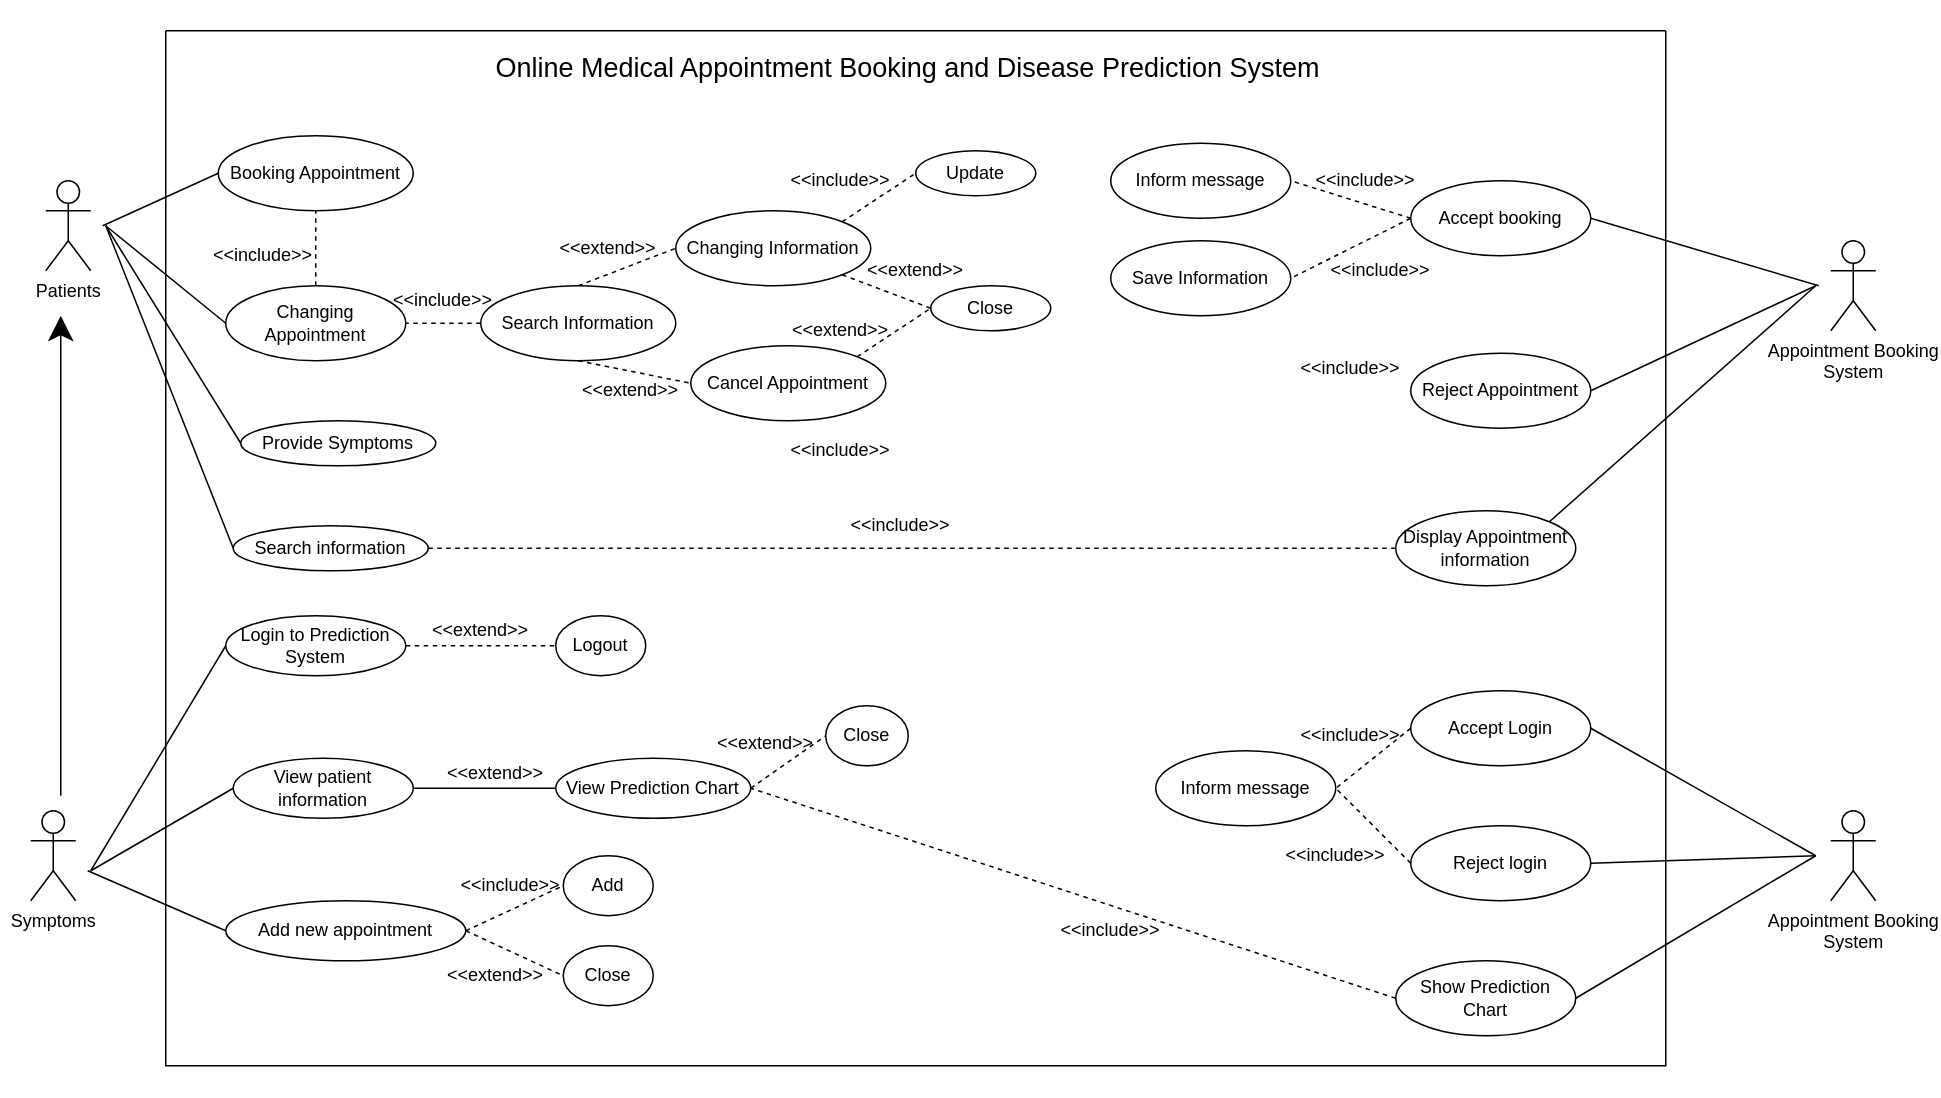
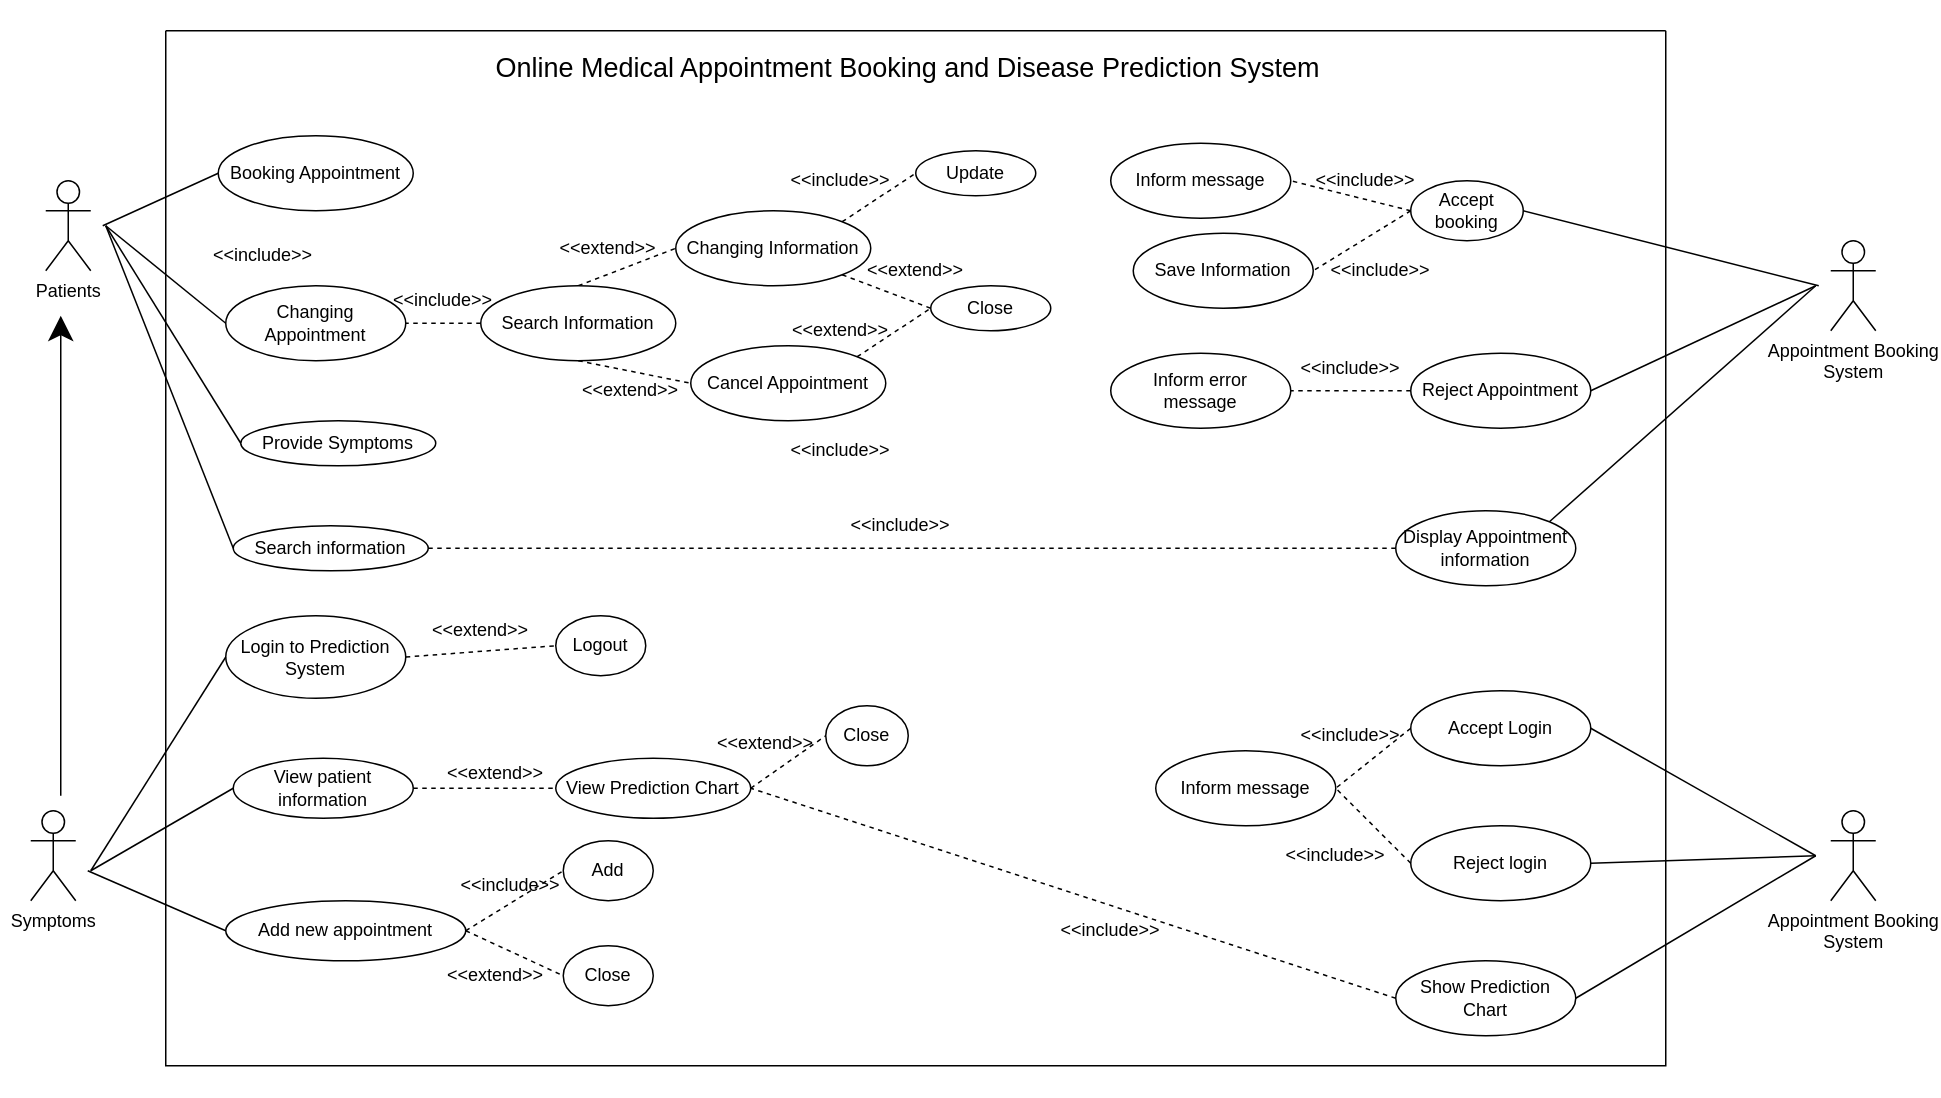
- <mxCell id="56" value="Accept booking" style="ellipse;whiteSpace=wrap;html=1;hachureGap=4;pointerEvents=0;" vertex="1" parent="1"><mxGeometry x="940" y="120" width="120" height="50" as="geometry" /></mxCell>
+ <mxCell id="56" value="Accept booking" style="ellipse;whiteSpace=wrap;html=1;hachureGap=4;pointerEvents=0;" vertex="1" parent="1"><mxGeometry x="940" y="120" width="75" height="40" as="geometry" /></mxCell>
- <mxCell id="49" value="" style="endArrow=none;dashed=1;html=1;startSize=14;endSize=14;sourcePerimeterSpacing=8;targetPerimeterSpacing=8;entryX=0.5;entryY=1;entryDx=0;entryDy=0;exitX=0.5;exitY=0;exitDx=0;exitDy=0;" edge="1" parent="1" source="48" target="4"><mxGeometry width="50" height="50" relative="1" as="geometry"><mxPoint x="230" y="200" as="sourcePoint" /><mxPoint x="280" y="150" as="targetPoint" /></mxGeometry></mxCell>
- <mxCell id="65" value="Save Information" style="ellipse;whiteSpace=wrap;html=1;hachureGap=4;pointerEvents=0;" vertex="1" parent="1"><mxGeometry x="740" y="160" width="120" height="50" as="geometry" /></mxCell>
+ <mxCell id="65" value="Save Information" style="ellipse;whiteSpace=wrap;html=1;hachureGap=4;pointerEvents=0;" vertex="1" parent="1"><mxGeometry x="755" y="155" width="120" height="50" as="geometry" /></mxCell>
+ <mxCell id="63" value="Inform error &lt;br&gt;message" style="ellipse;whiteSpace=wrap;html=1;hachureGap=4;pointerEvents=0;" vertex="1" parent="1"><mxGeometry x="740" y="235" width="120" height="50" as="geometry" /></mxCell>
+ <mxCell id="62" value="" style="endArrow=none;html=1;startSize=14;endSize=14;sourcePerimeterSpacing=8;targetPerimeterSpacing=8;entryX=1;entryY=0.5;entryDx=0;entryDy=0;exitX=0;exitY=0.5;exitDx=0;exitDy=0;dashed=1;" edge="1" parent="1" source="60" target="63"><mxGeometry width="50" height="50" relative="1" as="geometry"><mxPoint x="940" y="234.5" as="sourcePoint" /><mxPoint x="860" y="234.5" as="targetPoint" /></mxGeometry></mxCell>
- <mxCell id="26" value="Login to Prediction System" style="ellipse;whiteSpace=wrap;html=1;hachureGap=4;pointerEvents=0;" vertex="1" parent="1"><mxGeometry x="150" y="410" width="120" height="40" as="geometry" /></mxCell>
+ <mxCell id="26" value="Login to Prediction System" style="ellipse;whiteSpace=wrap;html=1;hachureGap=4;pointerEvents=0;" vertex="1" parent="1"><mxGeometry x="150" y="410" width="120" height="55" as="geometry" /></mxCell>
- <mxCell id="33" value="" style="endArrow=none;html=1;startSize=14;endSize=14;sourcePerimeterSpacing=8;targetPerimeterSpacing=8;entryX=0;entryY=0.5;entryDx=0;entryDy=0;exitX=1;exitY=0.5;exitDx=0;exitDy=0;dashed=0;" edge="1" parent="1" source="31" target="34"><mxGeometry width="50" height="50" relative="1" as="geometry"><mxPoint x="290" y="350" as="sourcePoint" /><mxPoint x="385" y="350" as="targetPoint" /></mxGeometry></mxCell>
+ <mxCell id="33" value="" style="endArrow=none;html=1;startSize=14;endSize=14;sourcePerimeterSpacing=8;targetPerimeterSpacing=8;entryX=0;entryY=0.5;entryDx=0;entryDy=0;exitX=1;exitY=0.5;exitDx=0;exitDy=0;dashed=1;" edge="1" parent="1" source="31" target="34"><mxGeometry width="50" height="50" relative="1" as="geometry"><mxPoint x="290" y="350" as="sourcePoint" /><mxPoint x="385" y="350" as="targetPoint" /></mxGeometry></mxCell>
- <mxCell id="41" value="Add" style="ellipse;whiteSpace=wrap;html=1;hachureGap=4;pointerEvents=0;" vertex="1" parent="1"><mxGeometry x="375" y="570" width="60" height="40" as="geometry" /></mxCell>
+ <mxCell id="41" value="Add" style="ellipse;whiteSpace=wrap;html=1;hachureGap=4;pointerEvents=0;" vertex="1" parent="1"><mxGeometry x="375" y="560" width="60" height="40" as="geometry" /></mxCell>
